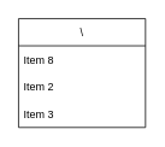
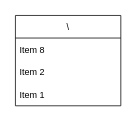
- <mxCell id="5" value="Item 3" style="text;strokeColor=none;fillColor=none;align=left;verticalAlign=middle;spacingLeft=4;spacingRight=4;overflow=hidden;points=[[0,0.5],[1,0.5]];portConstraint=eastwest;rotatable=0;" vertex="1" parent="2"><mxGeometry y="90" width="140" height="30" as="geometry" /></mxCell>
+ <mxCell id="5" value="Item 1" style="text;strokeColor=none;fillColor=none;align=left;verticalAlign=middle;spacingLeft=4;spacingRight=4;overflow=hidden;points=[[0,0.5],[1,0.5]];portConstraint=eastwest;rotatable=0;" vertex="1" parent="2"><mxGeometry y="90" width="140" height="30" as="geometry" /></mxCell>
